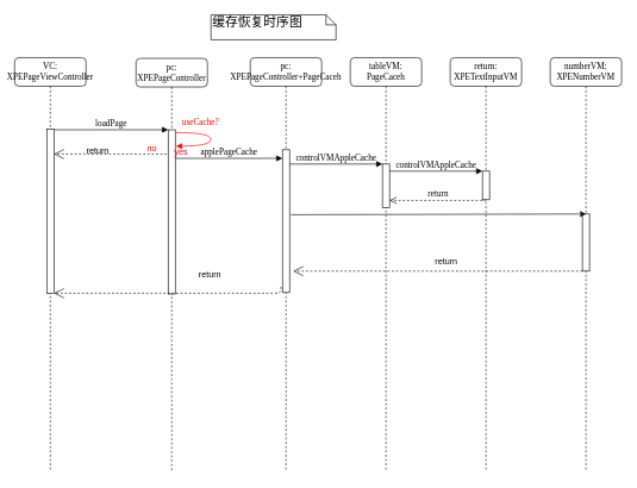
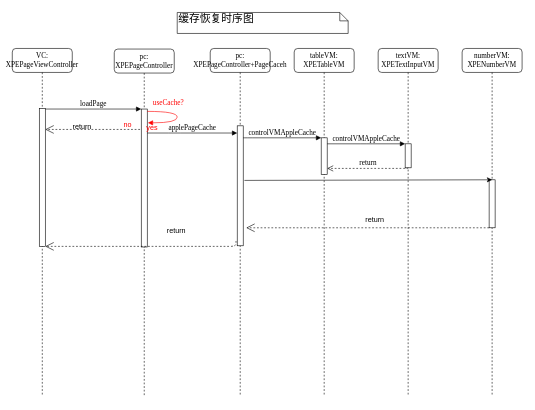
- <mxCell id="20" value="&lt;font style=&quot;font-size: 18px&quot;&gt;缓存恢复时序图&lt;/font&gt;" style="shape=note;whiteSpace=wrap;html=1;size=14;verticalAlign=top;align=left;spacingTop=-6;rounded=0;shadow=0;comic=0;labelBackgroundColor=none;strokeColor=#000000;strokeWidth=1;fillColor=#FFFFFF;fontFamily=Verdana;fontSize=12;fontColor=#000000;" parent="1" vertex="1"><mxGeometry x="295" y="20" width="175" height="35" as="geometry" /></mxCell>
+ <mxCell id="20" value="&lt;font style=&quot;font-size: 18px&quot;&gt;缓存恢复时序图&lt;/font&gt;" style="shape=note;whiteSpace=wrap;html=1;size=14;verticalAlign=top;align=left;spacingTop=-6;rounded=0;shadow=0;comic=0;labelBackgroundColor=none;strokeColor=#000000;strokeWidth=1;fillColor=#FFFFFF;fontFamily=Verdana;fontSize=12;fontColor=#000000;" parent="1" vertex="1"><mxGeometry x="295" y="20" width="285" height="35" as="geometry" /></mxCell>
- <mxCell id="7" value="tableVM:&lt;br&gt;PageCaceh" style="shape=umlLifeline;perimeter=lifelinePerimeter;whiteSpace=wrap;html=1;container=1;collapsible=0;recursiveResize=0;outlineConnect=0;rounded=1;shadow=0;comic=0;labelBackgroundColor=none;strokeColor=#000000;strokeWidth=1;fillColor=#FFFFFF;fontFamily=Verdana;fontSize=12;fontColor=#000000;align=center;" parent="1" vertex="1"><mxGeometry x="490" y="80" width="100" height="580" as="geometry" /></mxCell>
+ <mxCell id="7" value="tableVM:&lt;br&gt;XPETableVM" style="shape=umlLifeline;perimeter=lifelinePerimeter;whiteSpace=wrap;html=1;container=1;collapsible=0;recursiveResize=0;outlineConnect=0;rounded=1;shadow=0;comic=0;labelBackgroundColor=none;strokeColor=#000000;strokeWidth=1;fillColor=#FFFFFF;fontFamily=Verdana;fontSize=12;fontColor=#000000;align=center;" parent="1" vertex="1"><mxGeometry x="490" y="80" width="100" height="580" as="geometry" /></mxCell>
- <mxCell id="8" value="return:&lt;br&gt;XPETextInputVM" style="shape=umlLifeline;perimeter=lifelinePerimeter;whiteSpace=wrap;html=1;container=1;collapsible=0;recursiveResize=0;outlineConnect=0;rounded=1;shadow=0;comic=0;labelBackgroundColor=none;strokeColor=#000000;strokeWidth=1;fillColor=#FFFFFF;fontFamily=Verdana;fontSize=12;fontColor=#000000;align=center;" parent="1" vertex="1"><mxGeometry x="630" y="80" width="100" height="580" as="geometry" /></mxCell>
+ <mxCell id="8" value="textVM:&lt;br&gt;XPETextInputVM" style="shape=umlLifeline;perimeter=lifelinePerimeter;whiteSpace=wrap;html=1;container=1;collapsible=0;recursiveResize=0;outlineConnect=0;rounded=1;shadow=0;comic=0;labelBackgroundColor=none;strokeColor=#000000;strokeWidth=1;fillColor=#FFFFFF;fontFamily=Verdana;fontSize=12;fontColor=#000000;align=center;" parent="1" vertex="1"><mxGeometry x="630" y="80" width="100" height="580" as="geometry" /></mxCell>
